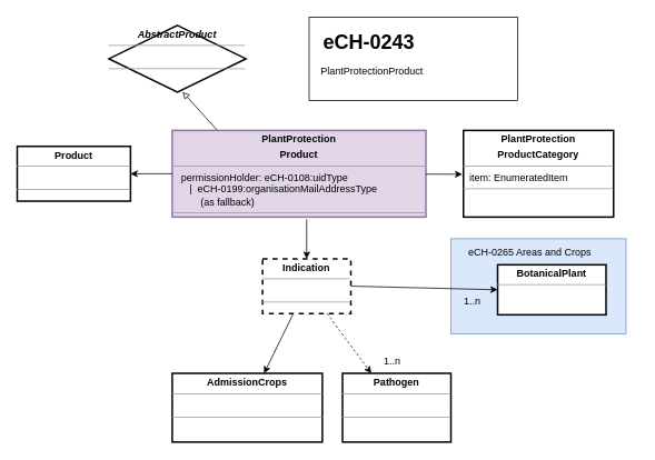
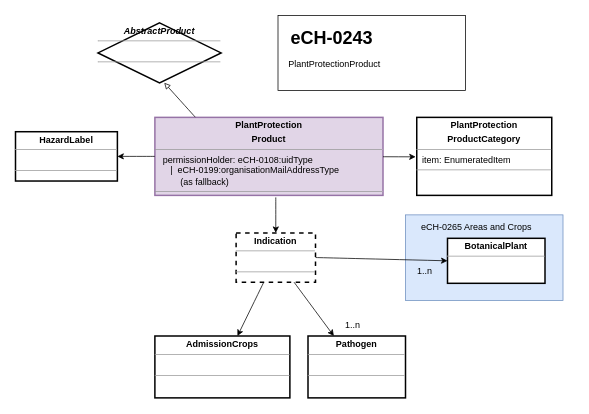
- <mxCell id="12" value="&lt;p style=&quot;margin:0px;margin-top:4px;text-align:center;&quot;&gt;&lt;b style=&quot;background-color: initial;&quot;&gt;Product&lt;/b&gt;&lt;/p&gt;&lt;hr size=&quot;1&quot;&gt;&lt;p style=&quot;margin:0px;margin-left:4px;&quot;&gt;&amp;nbsp;&lt;br&gt;&lt;/p&gt;&lt;hr size=&quot;1&quot;&gt;&lt;p style=&quot;margin:0px;margin-left:4px;&quot;&gt;&lt;br&gt;&lt;/p&gt;" style="verticalAlign=top;align=left;overflow=fill;fontSize=12;fontFamily=Helvetica;html=1;sketch=0;strokeWidth=2;" parent="1" vertex="1"><mxGeometry x="20" y="175.12" width="135.85" height="65.75" as="geometry" /></mxCell>
+ <mxCell id="12" value="&lt;p style=&quot;margin:0px;margin-top:4px;text-align:center;&quot;&gt;&lt;b style=&quot;background-color: initial;&quot;&gt;HazardLabel&lt;/b&gt;&lt;/p&gt;&lt;hr size=&quot;1&quot;&gt;&lt;p style=&quot;margin:0px;margin-left:4px;&quot;&gt;&amp;nbsp;&lt;br&gt;&lt;/p&gt;&lt;hr size=&quot;1&quot;&gt;&lt;p style=&quot;margin:0px;margin-left:4px;&quot;&gt;&lt;br&gt;&lt;/p&gt;" style="verticalAlign=top;align=left;overflow=fill;fontSize=12;fontFamily=Helvetica;html=1;sketch=0;strokeWidth=2;" parent="1" vertex="1"><mxGeometry x="20" y="175.12" width="135.85" height="65.75" as="geometry" /></mxCell>
- <mxCell id="8" value="" style="endArrow=classic;html=1;sketch=0;fontFamily=Helvetica;curved=1;dashed=1;" parent="1" source="7" target="9" edge="1"><mxGeometry width="50" height="50" relative="1" as="geometry"><mxPoint x="568.414" y="291.97" as="sourcePoint" /><mxPoint x="721.35" y="337.5" as="targetPoint" /></mxGeometry></mxCell>
+ <mxCell id="8" value="" style="endArrow=classic;html=1;sketch=0;fontFamily=Helvetica;curved=1;" parent="1" source="7" target="9" edge="1"><mxGeometry width="50" height="50" relative="1" as="geometry"><mxPoint x="568.414" y="291.97" as="sourcePoint" /><mxPoint x="721.35" y="337.5" as="targetPoint" /></mxGeometry></mxCell>
